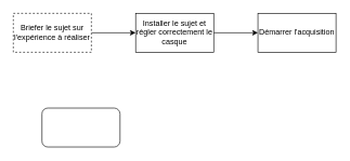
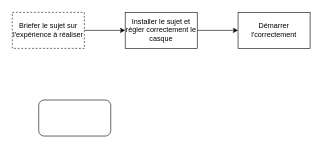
- <mxCell id="6" value="Démarrer l'acquisition" style="rounded=0;whiteSpace=wrap;html=1;" vertex="1" parent="1"><mxGeometry x="396" y="20" width="120" height="60" as="geometry" /></mxCell>
+ <mxCell id="6" value="Démarrer l'correctement" style="rounded=0;whiteSpace=wrap;html=1;" vertex="1" parent="1"><mxGeometry x="396" y="20" width="120" height="60" as="geometry" /></mxCell>
